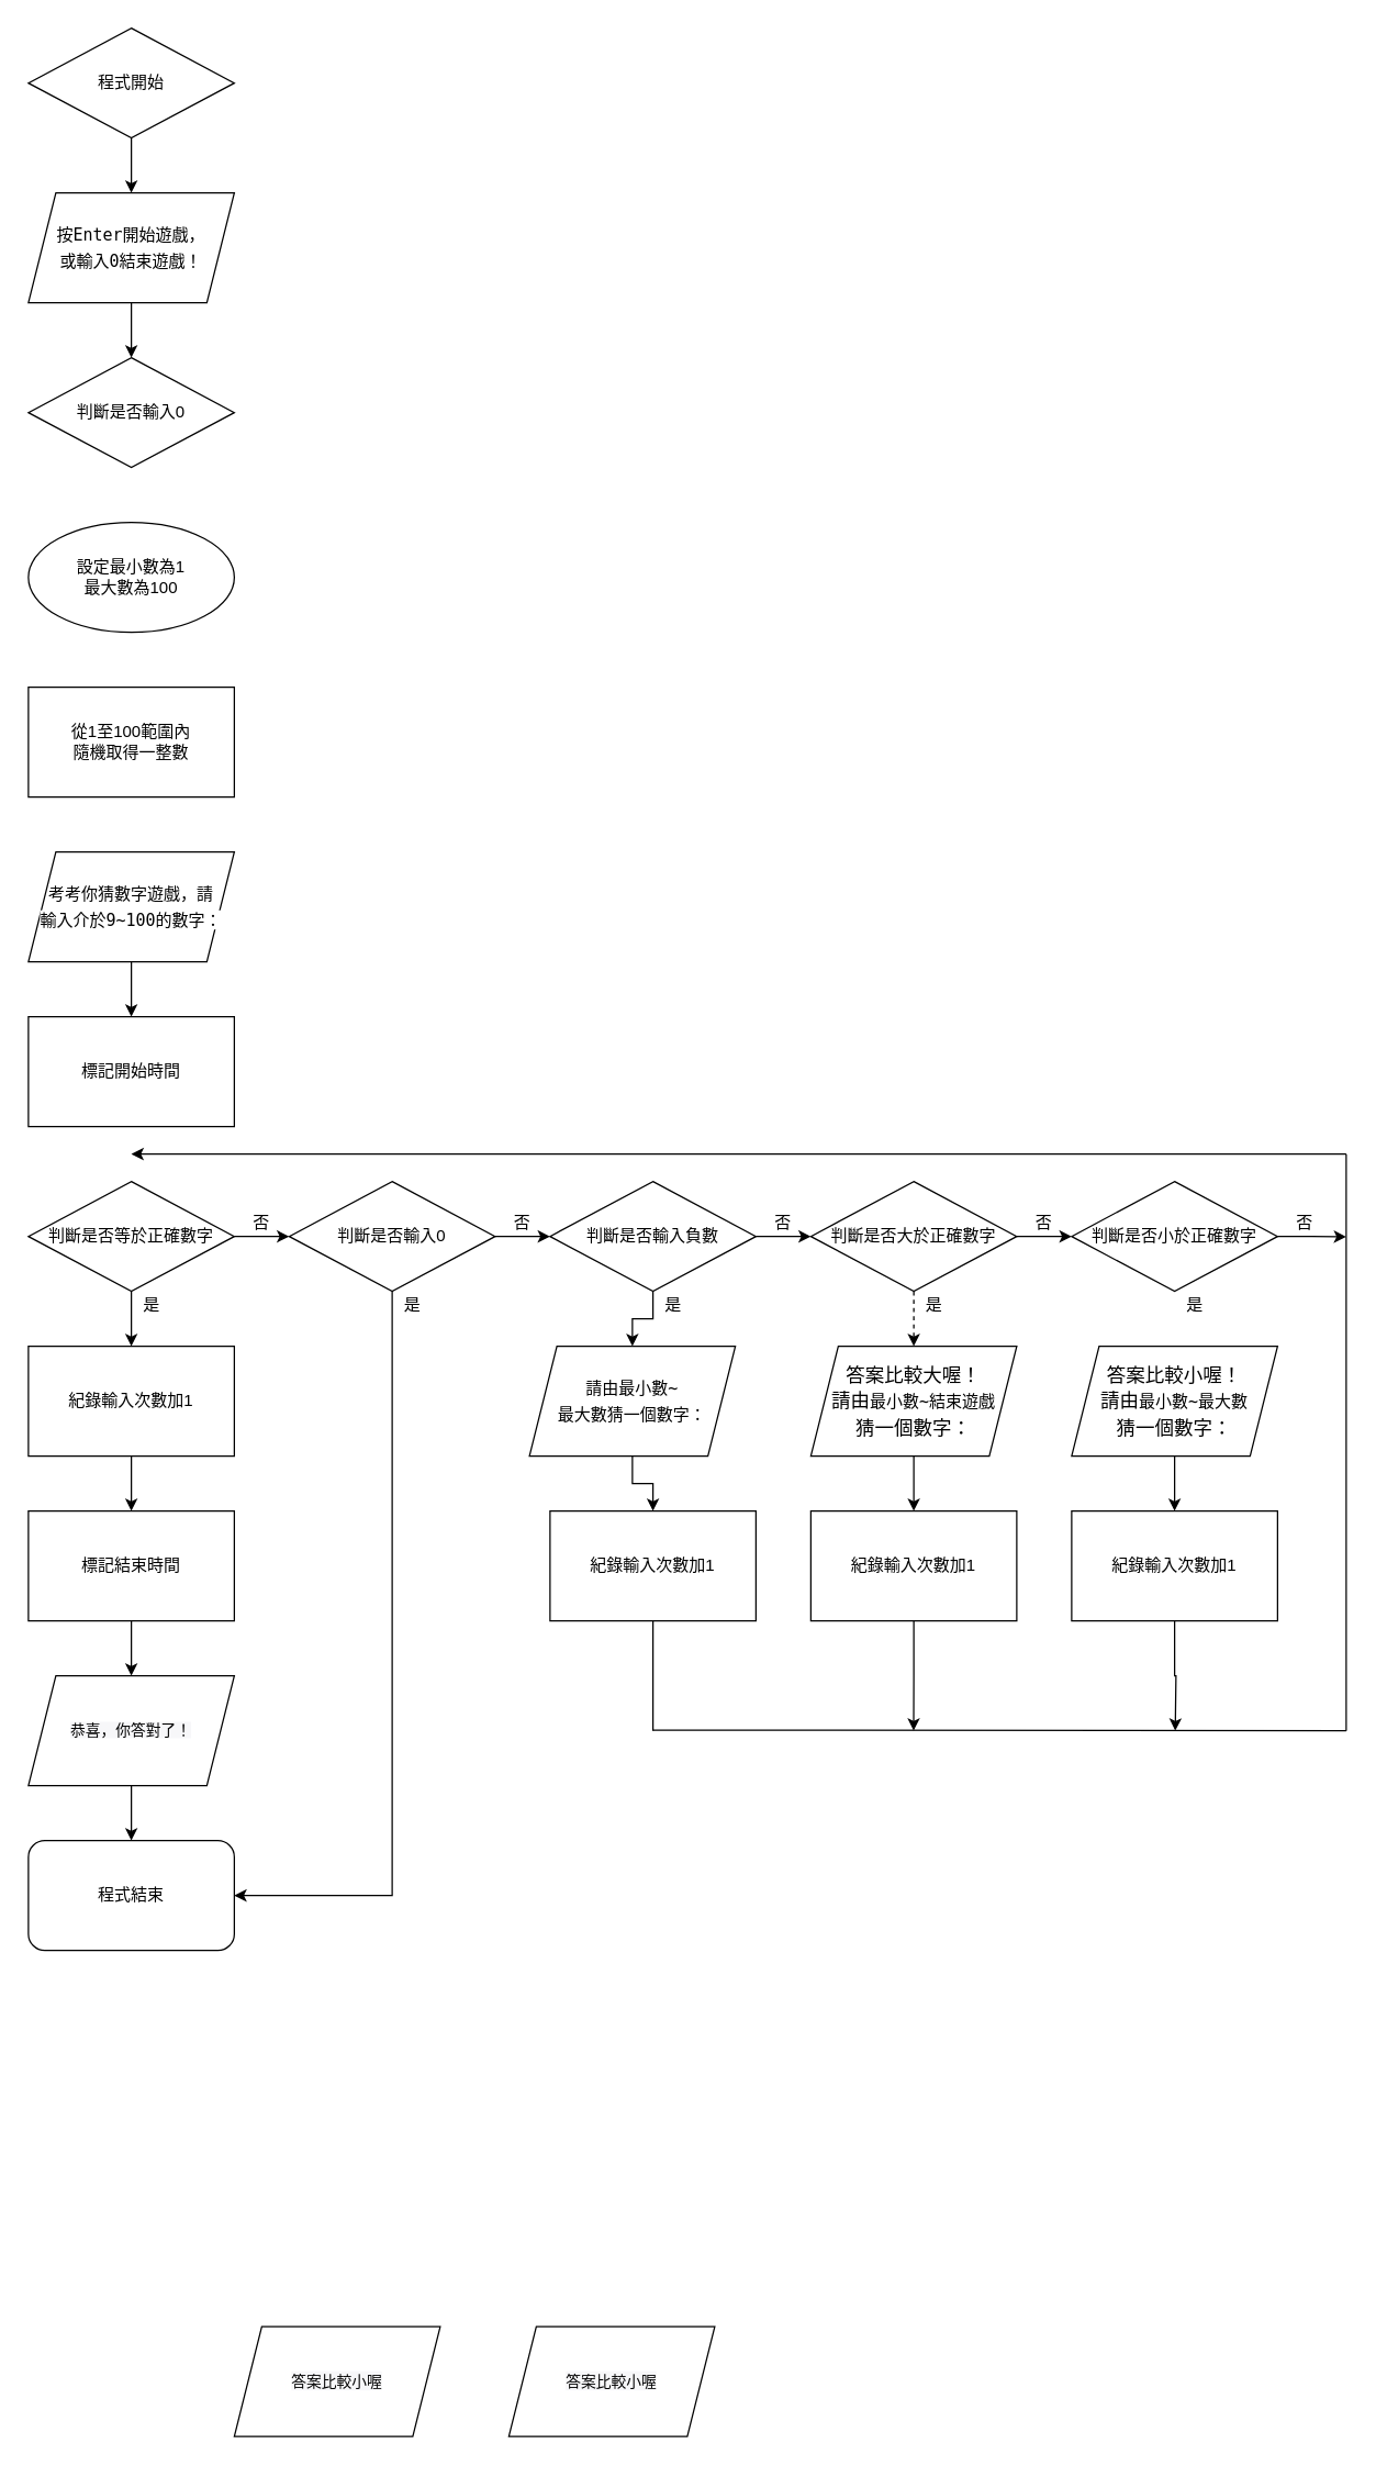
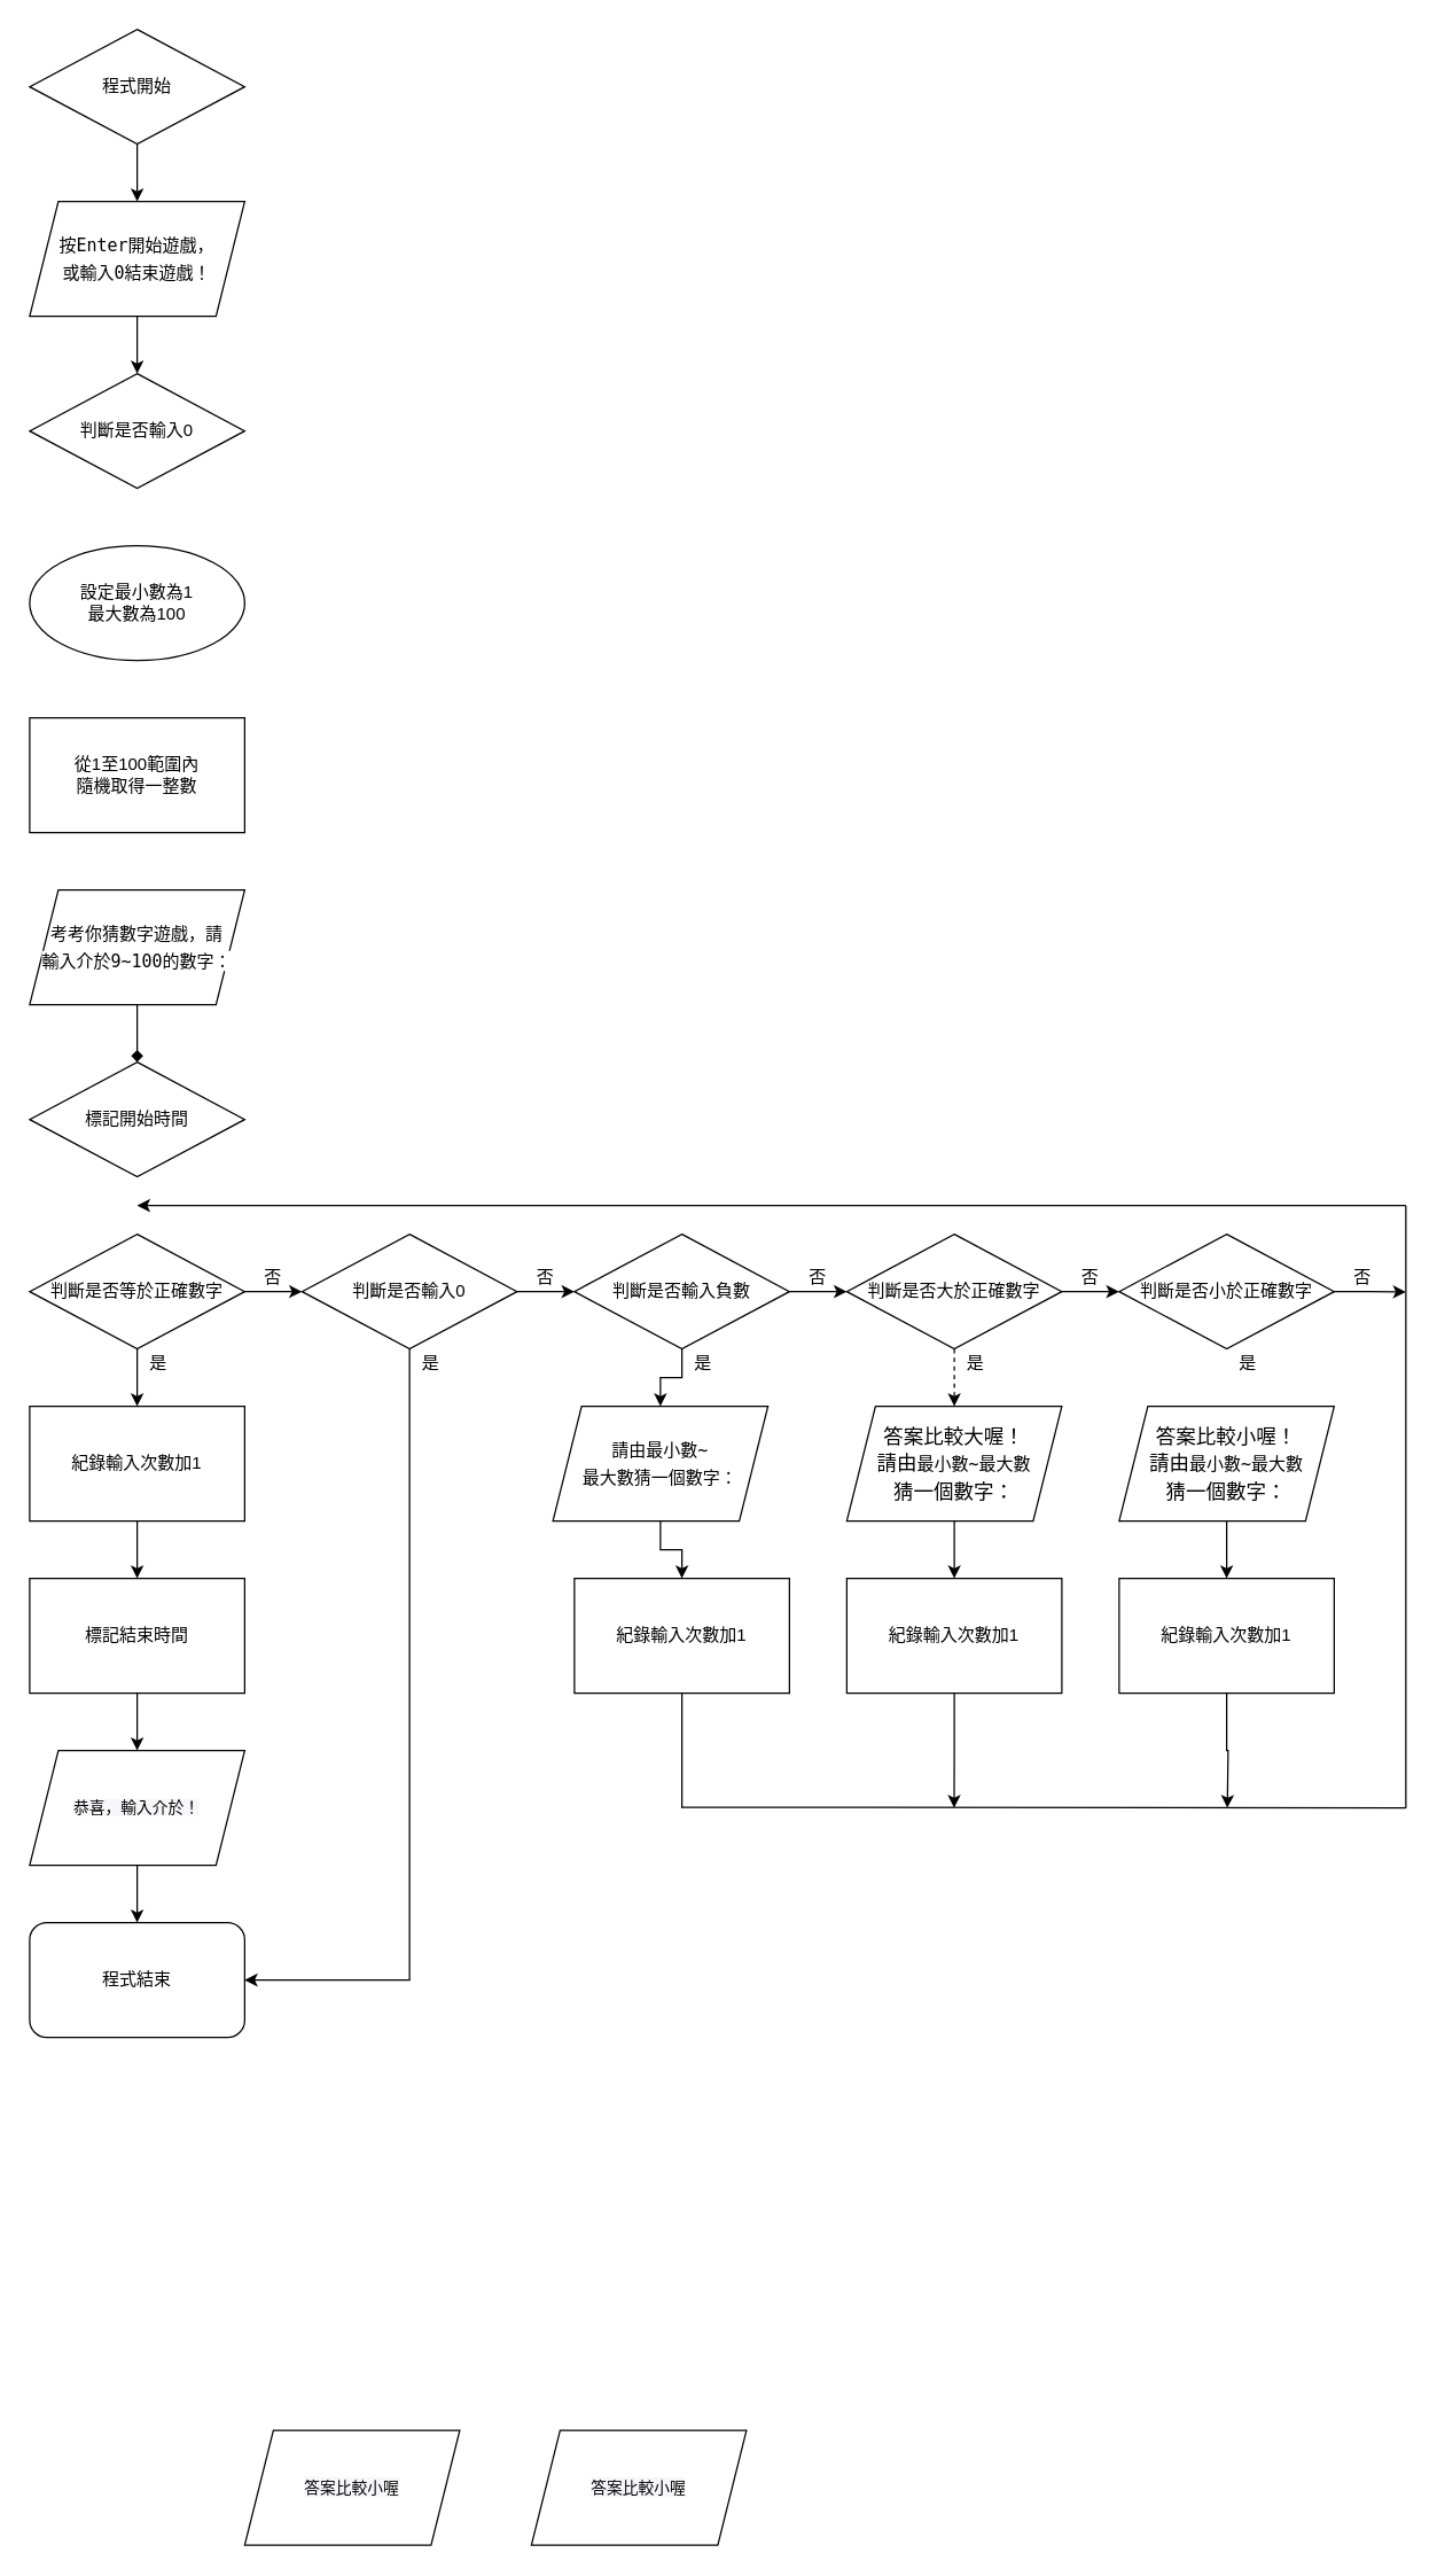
- <mxCell id="7" style="edgeStyle=orthogonalEdgeStyle;rounded=0;orthogonalLoop=1;jettySize=auto;html=1;exitX=0.5;exitY=1;exitDx=0;exitDy=0;entryX=0.5;entryY=0;entryDx=0;entryDy=0;" edge="1" parent="1" source="8" target="27"><mxGeometry relative="1" as="geometry" /></mxCell>
+ <mxCell id="7" style="edgeStyle=orthogonalEdgeStyle;rounded=0;orthogonalLoop=1;jettySize=auto;html=1;exitX=0.5;exitY=1;exitDx=0;exitDy=0;entryX=0.5;entryY=0;entryDx=0;entryDy=0;endArrow=diamond;" edge="1" parent="1" source="8" target="27"><mxGeometry relative="1" as="geometry" /></mxCell>
- <mxCell id="27" value="標記開始時間" style="rounded=0;whiteSpace=wrap;html=1;" vertex="1" parent="1"><mxGeometry x="20" y="740" width="150" height="80" as="geometry" /></mxCell>
+ <mxCell id="27" value="標記開始時間" style="rhombus;whiteSpace=wrap;html=1;" vertex="1" parent="1"><mxGeometry x="20" y="740" width="150" height="80" as="geometry" /></mxCell>
- <mxCell id="43" value="&lt;div style=&quot;font-family: &amp;#34;droid sans mono&amp;#34; , monospace , monospace , &amp;#34;droid sans fallback&amp;#34; ; line-height: 19px&quot;&gt;&lt;div style=&quot;font-family: &amp;#34;droid sans mono&amp;#34; , monospace , monospace , &amp;#34;droid sans fallback&amp;#34; ; font-size: 14px ; line-height: 19px&quot;&gt;&lt;span style=&quot;background-color: rgb(255 , 255 , 255)&quot;&gt;答案比較大喔！&lt;/span&gt;&lt;/div&gt;&lt;div style=&quot;font-family: &amp;#34;droid sans mono&amp;#34; , monospace , monospace , &amp;#34;droid sans fallback&amp;#34; ; font-size: 14px ; line-height: 19px&quot;&gt;&lt;span style=&quot;background-color: rgb(255 , 255 , 255)&quot;&gt;請由&lt;/span&gt;&lt;span style=&quot;font-size: 12px ; background-color: rgb(255 , 255 , 255)&quot;&gt;最小數&lt;/span&gt;&lt;span style=&quot;font-size: 12px ; background-color: rgb(255 , 255 , 255)&quot;&gt;~&lt;/span&gt;&lt;span style=&quot;background-color: rgb(255 , 255 , 255) ; font-size: 12px&quot;&gt;結束遊戲&lt;/span&gt;&lt;/div&gt;&lt;div style=&quot;font-family: &amp;#34;droid sans mono&amp;#34; , monospace , monospace , &amp;#34;droid sans fallback&amp;#34; ; font-size: 14px ; line-height: 19px&quot;&gt;&lt;span style=&quot;background-color: rgb(255 , 255 , 255)&quot;&gt;猜一個數字：&lt;/span&gt;&lt;/div&gt;&lt;/div&gt;" style="shape=parallelogram;perimeter=parallelogramPerimeter;whiteSpace=wrap;html=1;fixedSize=1;" vertex="1" parent="1"><mxGeometry x="590" y="980" width="150" height="80" as="geometry" /></mxCell>
+ <mxCell id="43" value="&lt;div style=&quot;font-family: &amp;#34;droid sans mono&amp;#34; , monospace , monospace , &amp;#34;droid sans fallback&amp;#34; ; line-height: 19px&quot;&gt;&lt;div style=&quot;font-family: &amp;#34;droid sans mono&amp;#34; , monospace , monospace , &amp;#34;droid sans fallback&amp;#34; ; font-size: 14px ; line-height: 19px&quot;&gt;&lt;span style=&quot;background-color: rgb(255 , 255 , 255)&quot;&gt;答案比較大喔！&lt;/span&gt;&lt;/div&gt;&lt;div style=&quot;font-family: &amp;#34;droid sans mono&amp;#34; , monospace , monospace , &amp;#34;droid sans fallback&amp;#34; ; font-size: 14px ; line-height: 19px&quot;&gt;&lt;span style=&quot;background-color: rgb(255 , 255 , 255)&quot;&gt;請由&lt;/span&gt;&lt;span style=&quot;font-size: 12px ; background-color: rgb(255 , 255 , 255)&quot;&gt;最小數&lt;/span&gt;&lt;span style=&quot;font-size: 12px ; background-color: rgb(255 , 255 , 255)&quot;&gt;~&lt;/span&gt;&lt;span style=&quot;background-color: rgb(255 , 255 , 255) ; font-size: 12px&quot;&gt;最大數&lt;/span&gt;&lt;/div&gt;&lt;div style=&quot;font-family: &amp;#34;droid sans mono&amp;#34; , monospace , monospace , &amp;#34;droid sans fallback&amp;#34; ; font-size: 14px ; line-height: 19px&quot;&gt;&lt;span style=&quot;background-color: rgb(255 , 255 , 255)&quot;&gt;猜一個數字：&lt;/span&gt;&lt;/div&gt;&lt;/div&gt;" style="shape=parallelogram;perimeter=parallelogramPerimeter;whiteSpace=wrap;html=1;fixedSize=1;" vertex="1" parent="1"><mxGeometry x="590" y="980" width="150" height="80" as="geometry" /></mxCell>
- <mxCell id="16" value="&lt;span style=&quot;text-align: left ; background-color: rgb(247 , 247 , 249) ; font-size: 11px&quot;&gt;恭喜，你答對了！&lt;/span&gt;" style="shape=parallelogram;perimeter=parallelogramPerimeter;whiteSpace=wrap;html=1;fixedSize=1;" vertex="1" parent="1"><mxGeometry x="20" y="1220" width="150" height="80" as="geometry" /></mxCell>
+ <mxCell id="16" value="&lt;span style=&quot;text-align: left ; background-color: rgb(247 , 247 , 249) ; font-size: 11px&quot;&gt;恭喜，輸入介於！&lt;/span&gt;" style="shape=parallelogram;perimeter=parallelogramPerimeter;whiteSpace=wrap;html=1;fixedSize=1;" vertex="1" parent="1"><mxGeometry x="20" y="1220" width="150" height="80" as="geometry" /></mxCell>
